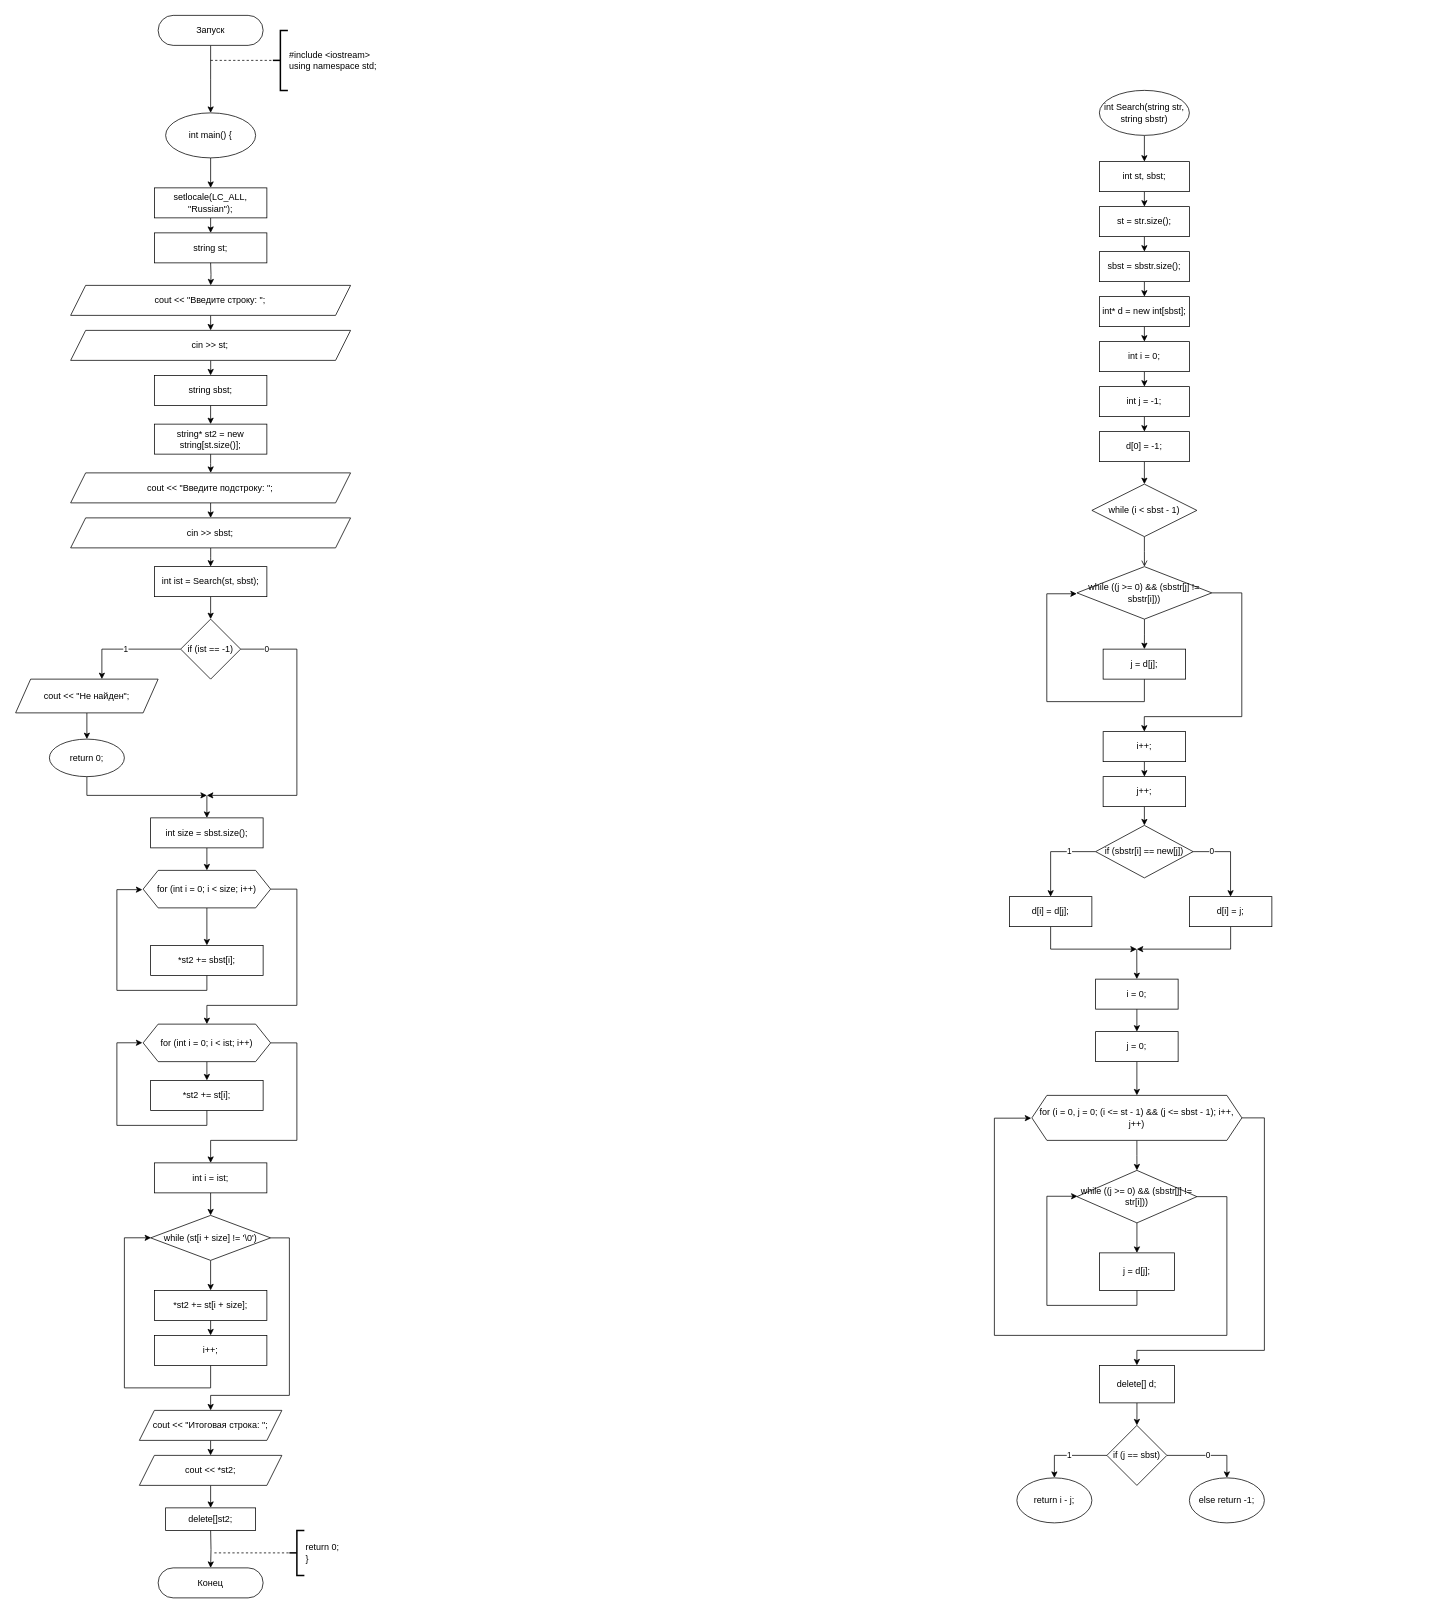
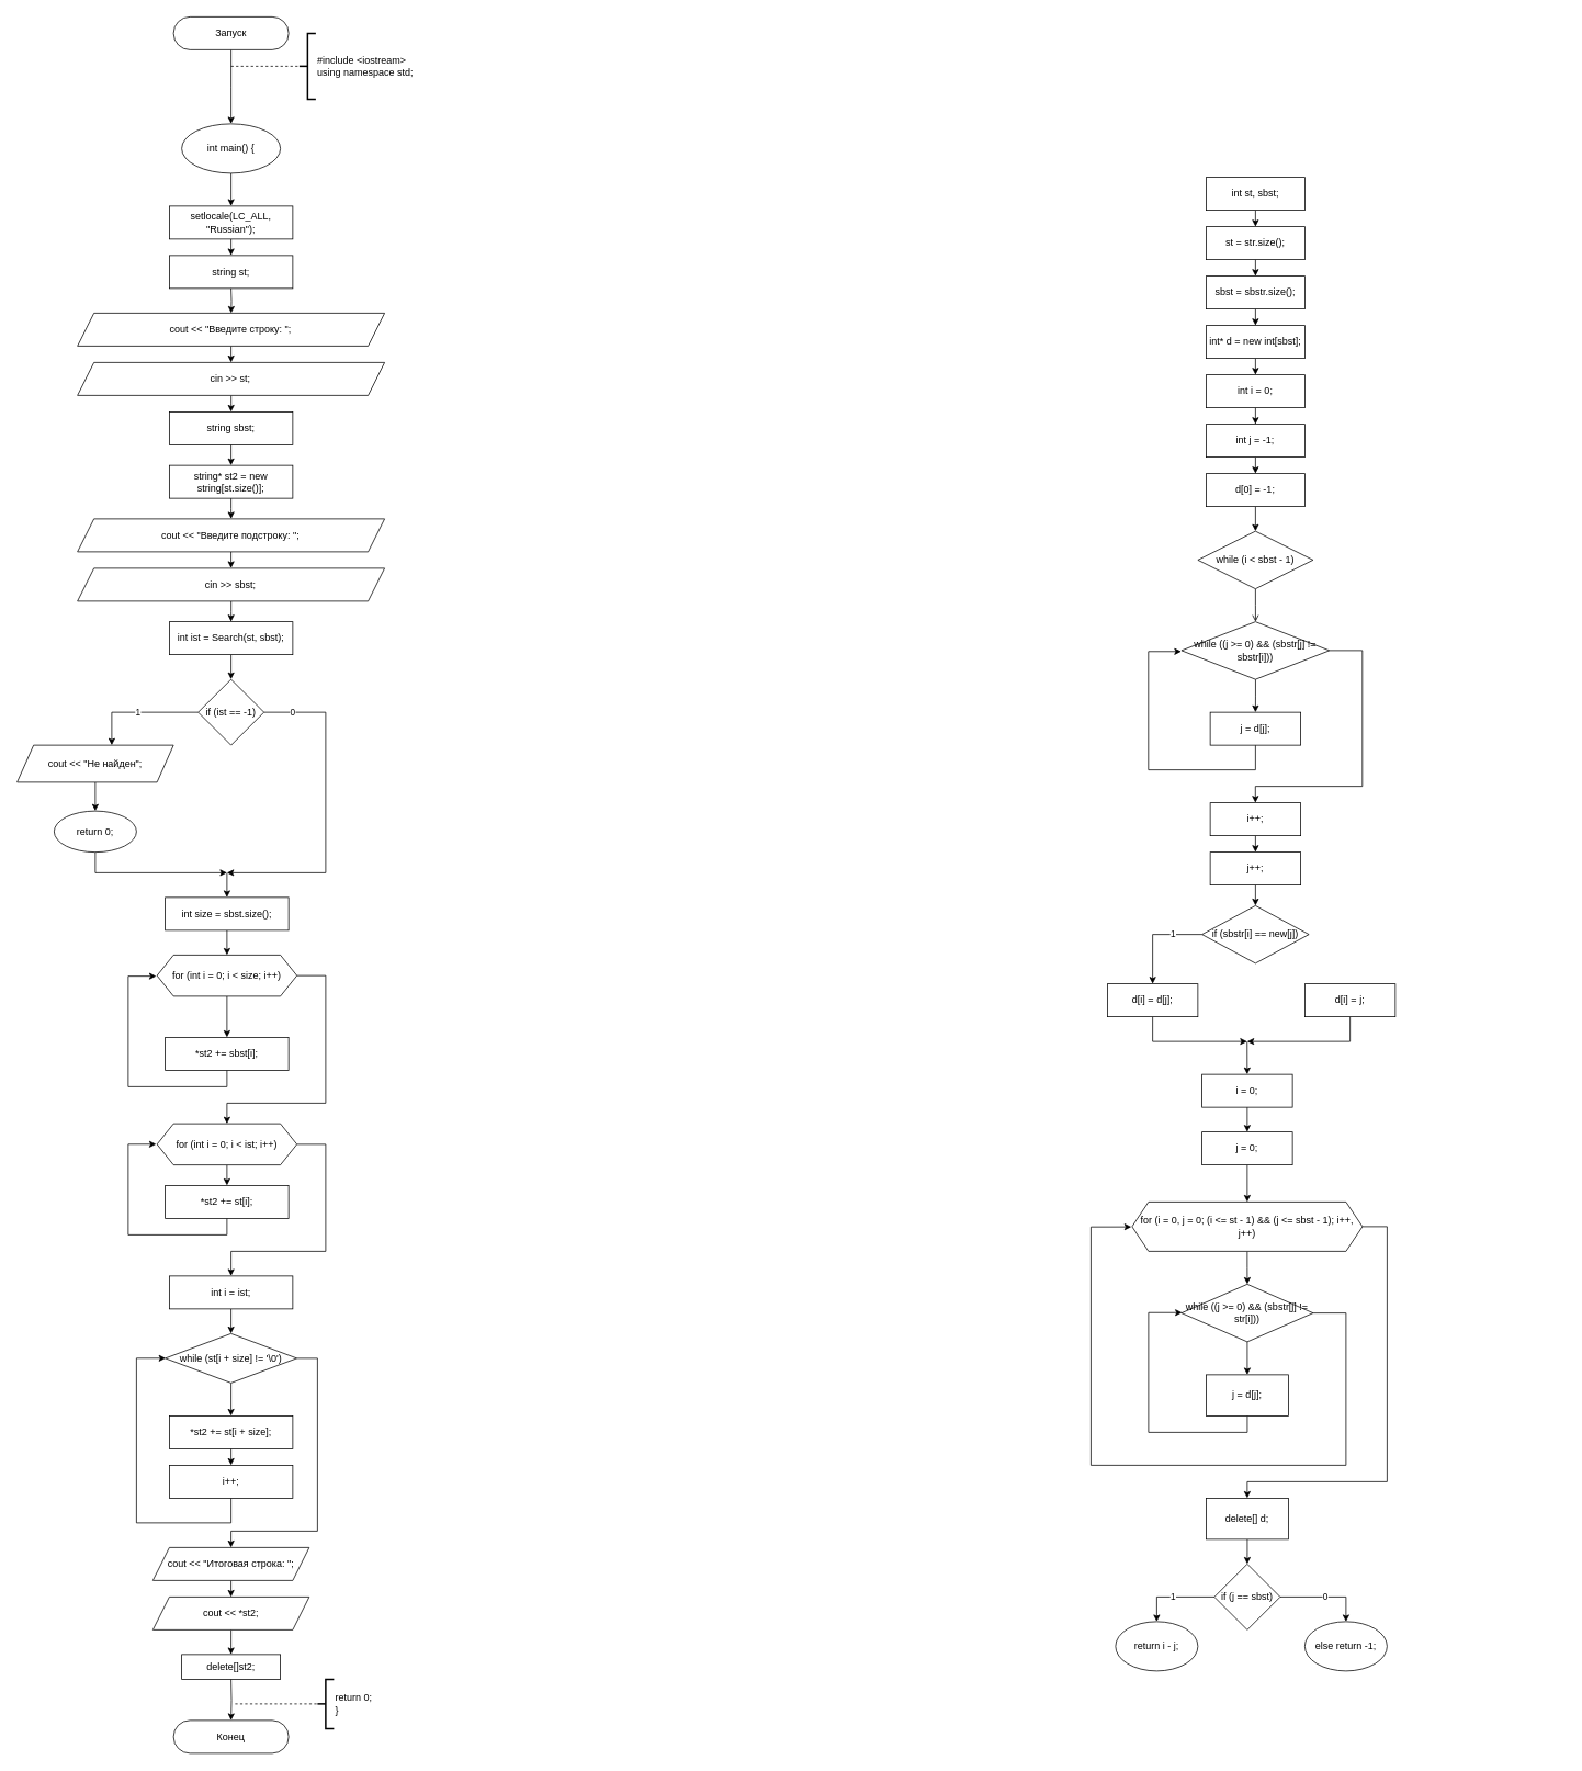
- <mxCell id="20" value="&lt;div&gt;int Search(string str, string sbstr)&lt;/div&gt;" style="ellipse;whiteSpace=wrap;html=1;" parent="1" vertex="1"><mxGeometry x="1465" y="120" width="120" height="60" as="geometry" /></mxCell>
- <mxCell id="19" style="edgeStyle=orthogonalEdgeStyle;html=1;" parent="1" source="20" target="26" edge="1"><mxGeometry relative="1" as="geometry"><mxPoint x="1525" y="210" as="targetPoint" /></mxGeometry></mxCell>
- <mxCell id="51" value="0" style="edgeStyle=orthogonalEdgeStyle;rounded=0;html=1;" edge="1" parent="1" source="52" target="56"><mxGeometry x="-0.547" relative="1" as="geometry"><Array as="points"><mxPoint x="1639.86" y="1135" /></Array><mxPoint as="offset" /></mxGeometry></mxCell>
